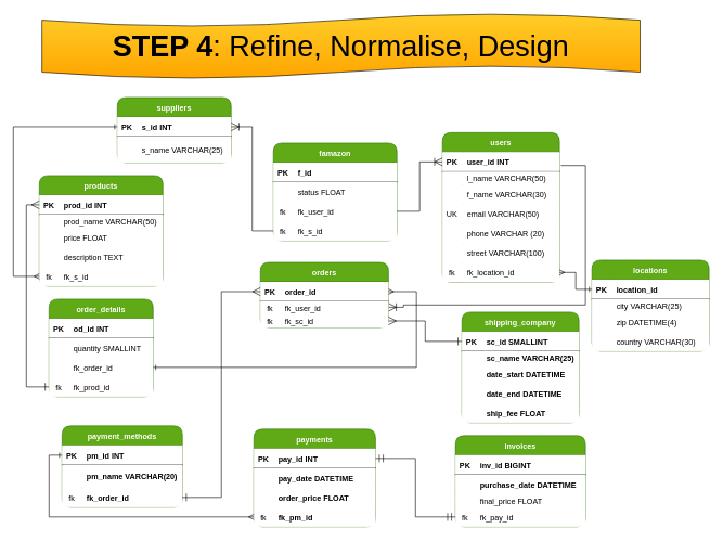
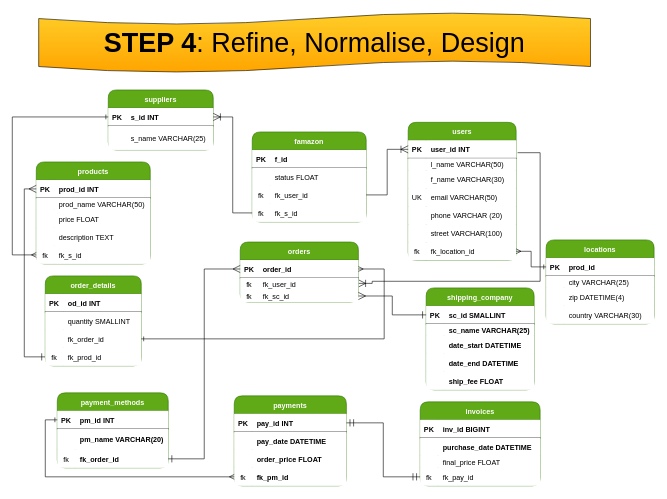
- <mxCell id="149" value="location_id" style="shape=partialRectangle;connectable=0;fillColor=none;top=0;left=0;bottom=0;right=0;align=left;spacingLeft=6;fontStyle=1;overflow=hidden;" parent="147" vertex="1"><mxGeometry x="30" width="150" height="30" as="geometry" /></mxCell>
+ <mxCell id="149" value="prod_id" style="shape=partialRectangle;connectable=0;fillColor=none;top=0;left=0;bottom=0;right=0;align=left;spacingLeft=6;fontStyle=1;overflow=hidden;" parent="147" vertex="1"><mxGeometry x="30" width="150" height="30" as="geometry" /></mxCell>
